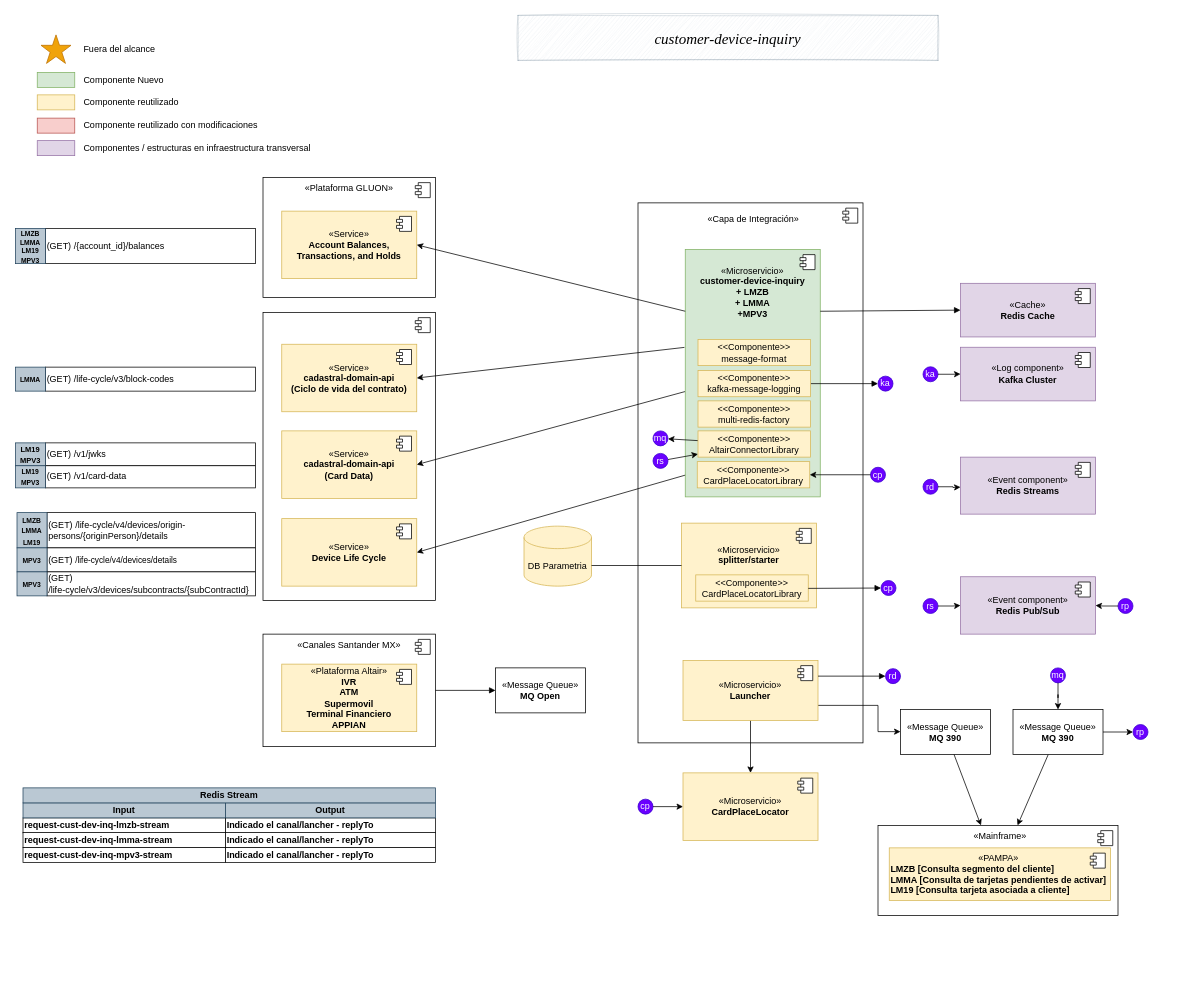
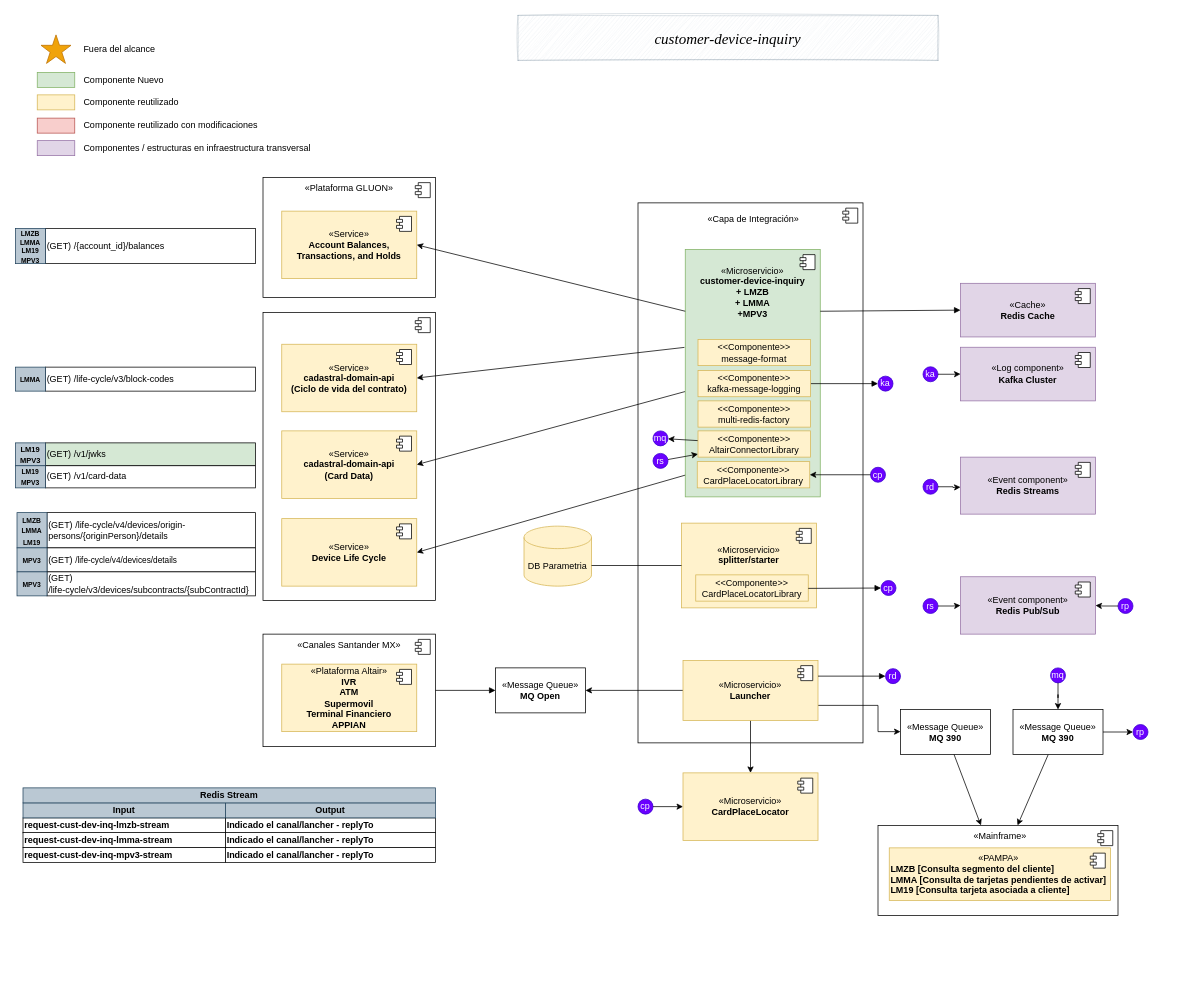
- <mxCell id="54" value="&lt;div style=&quot;text-align: left;&quot;&gt;&lt;span style=&quot;background-color: transparent; color: light-dark(rgb(0, 0, 0), rgb(255, 255, 255)); font-size: 12px; text-align: center;&quot;&gt;(GET)&amp;nbsp;&lt;/span&gt;&lt;span style=&quot;background-color: transparent; font-size: 12px;&quot;&gt;/v1/jwks&lt;/span&gt;&lt;/div&gt;" style="rounded=0;whiteSpace=wrap;html=1;align=left;fontSize=11;" parent="1" vertex="1"><mxGeometry x="60" y="590" width="280" height="30.5" as="geometry" /></mxCell>
+ <mxCell id="54" value="&lt;div style=&quot;text-align: left;&quot;&gt;&lt;span style=&quot;background-color: transparent; color: light-dark(rgb(0, 0, 0), rgb(255, 255, 255)); font-size: 12px; text-align: center;&quot;&gt;(GET)&amp;nbsp;&lt;/span&gt;&lt;span style=&quot;background-color: transparent; font-size: 12px;&quot;&gt;/v1/jwks&lt;/span&gt;&lt;/div&gt;" style="rounded=0;whiteSpace=wrap;html=1;align=left;fontSize=11;fillColor=#d5e8d4;" parent="1" vertex="1"><mxGeometry x="60" y="590" width="280" height="30.5" as="geometry" /></mxCell>
+ <mxCell id="25" style="edgeStyle=orthogonalEdgeStyle;rounded=0;orthogonalLoop=1;jettySize=auto;html=1;" parent="1" source="28" target="31" edge="1"><mxGeometry relative="1" as="geometry" /></mxCell>
